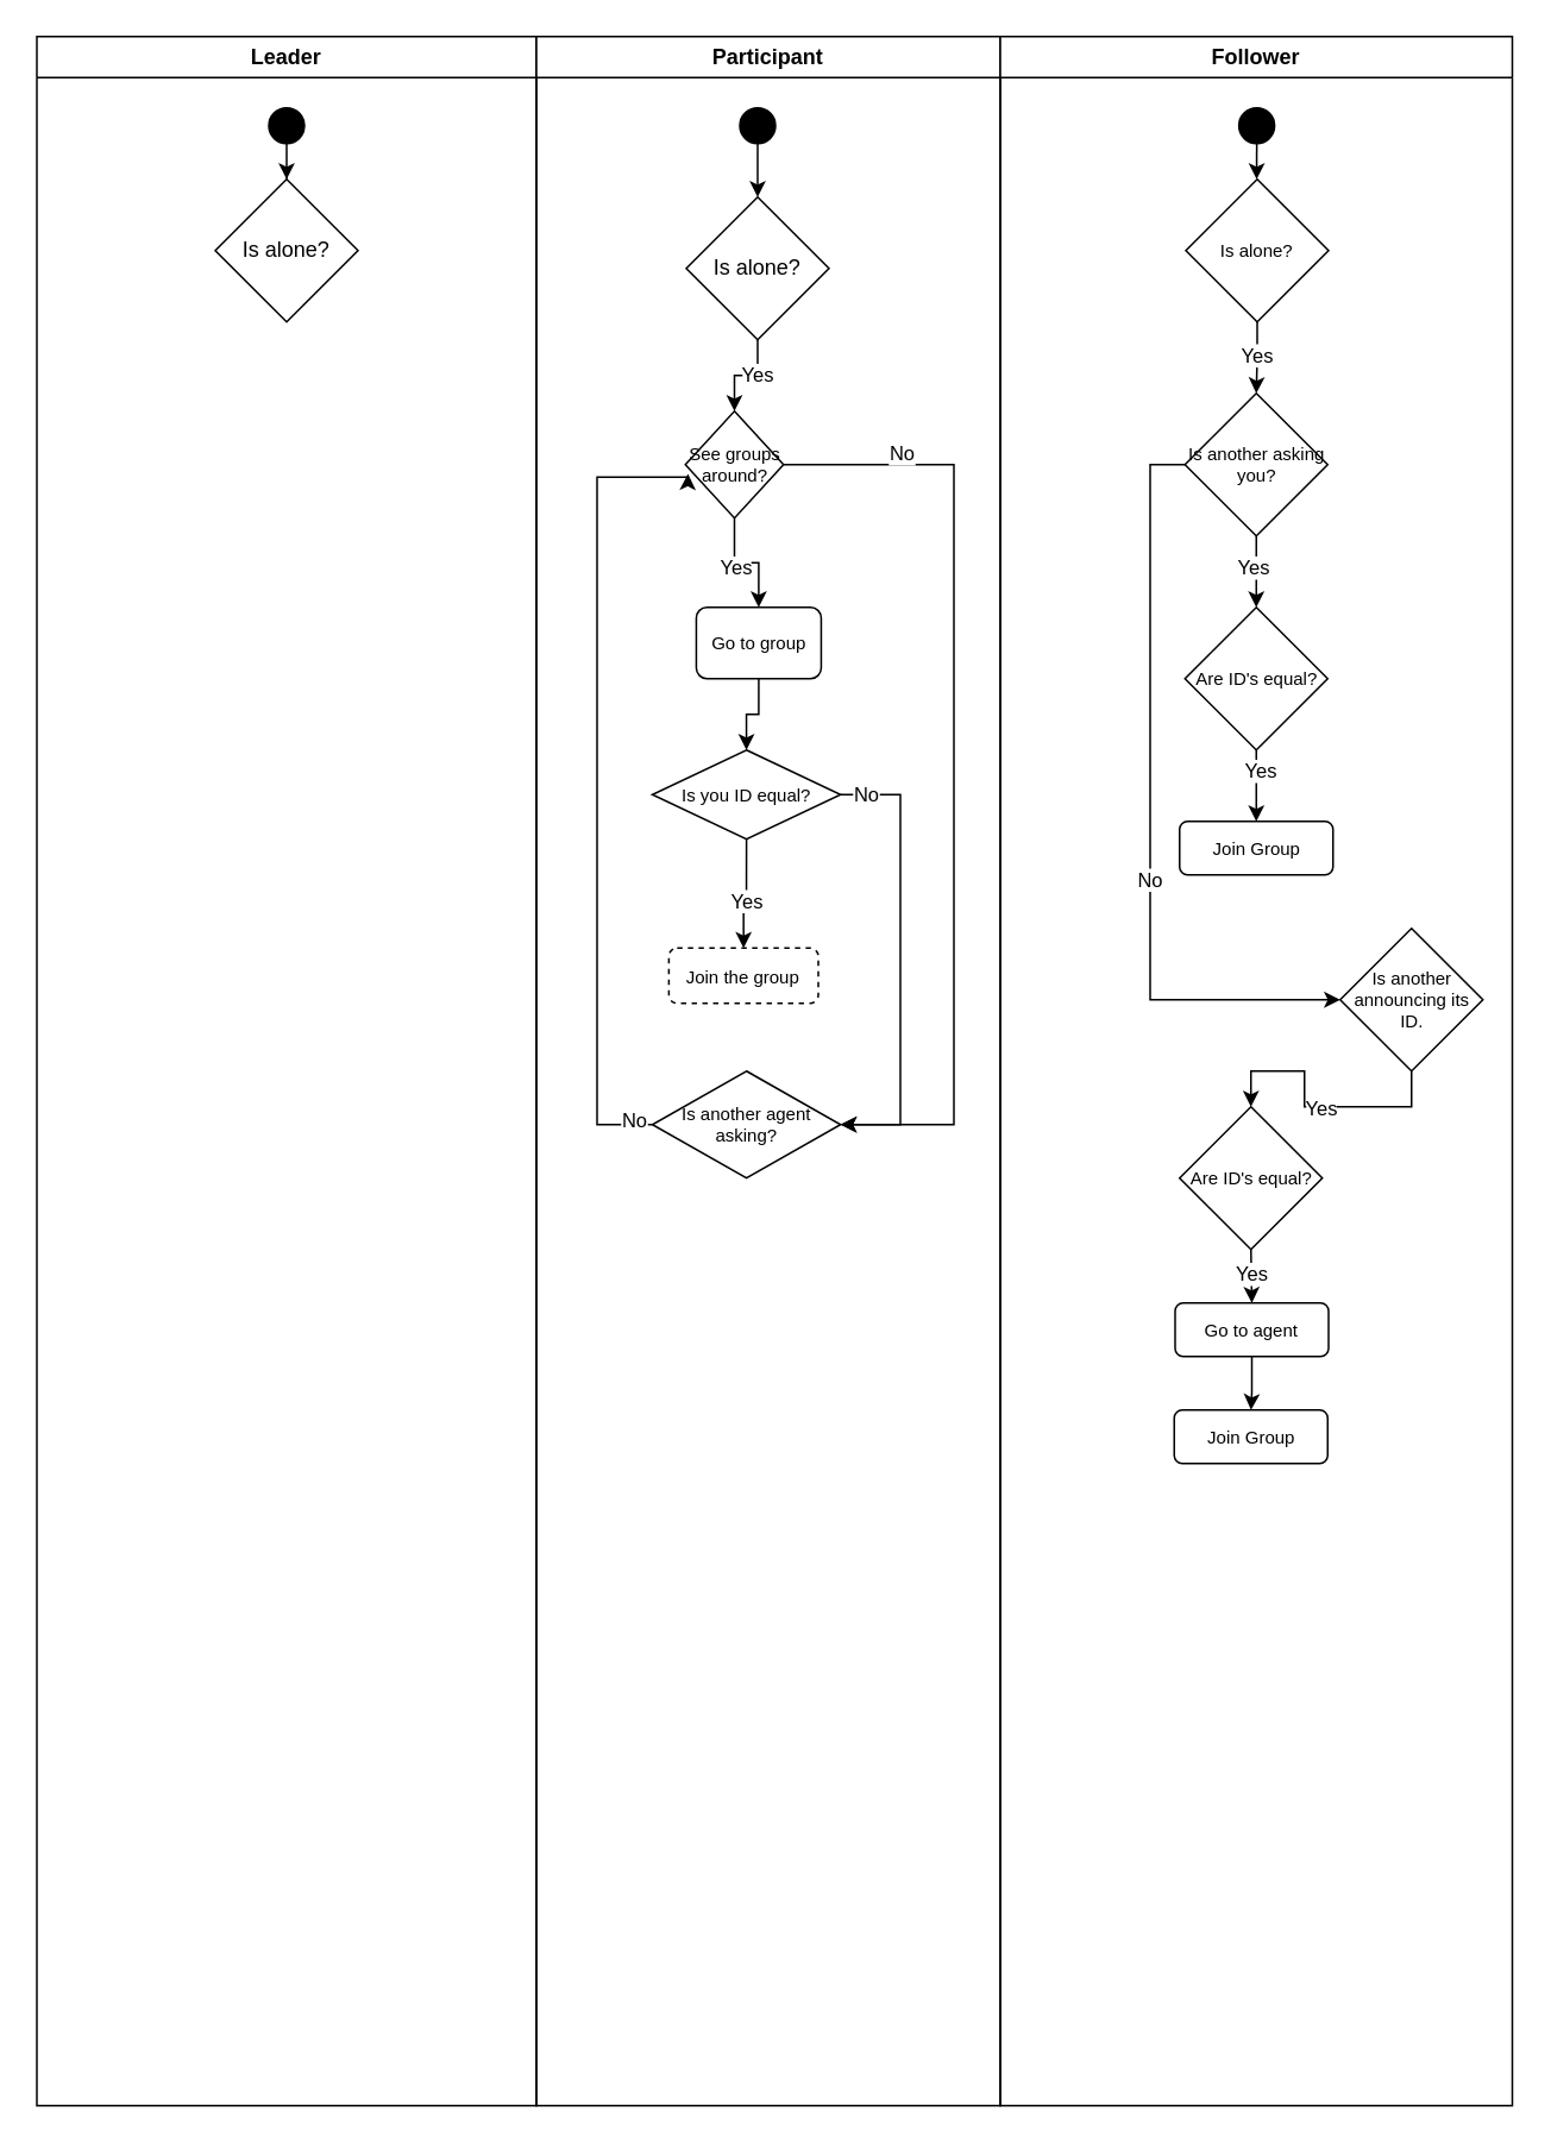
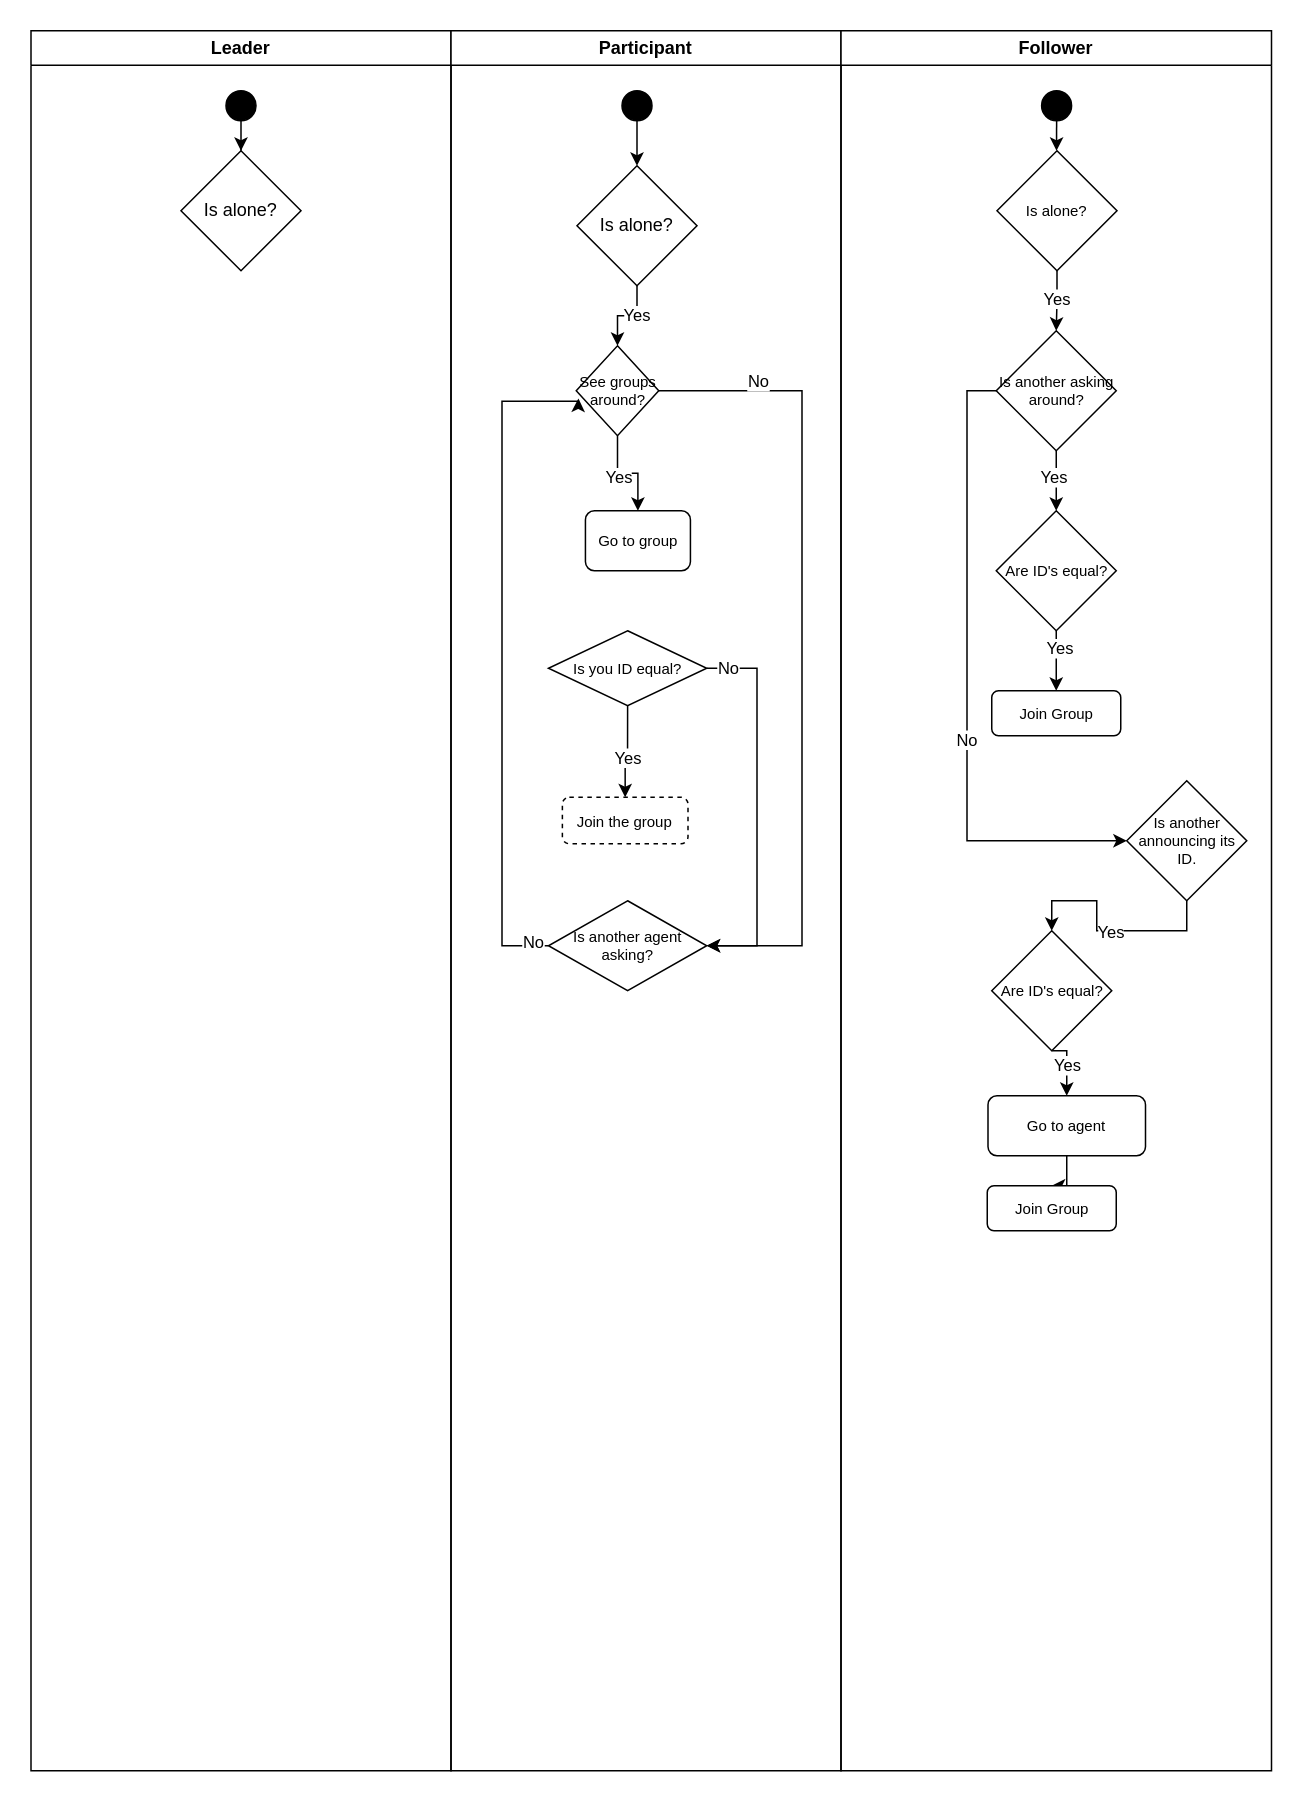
- <mxCell id="38" value="Is another asking you?" style="rhombus;whiteSpace=wrap;html=1;fontSize=10;" vertex="1" parent="28"><mxGeometry x="103.5" y="200" width="80" height="80" as="geometry" /></mxCell>
+ <mxCell id="38" value="Is another asking around?" style="rhombus;whiteSpace=wrap;html=1;fontSize=10;" vertex="1" parent="28"><mxGeometry x="103.5" y="200" width="80" height="80" as="geometry" /></mxCell>
- <mxCell id="17" style="edgeStyle=orthogonalEdgeStyle;rounded=0;orthogonalLoop=1;jettySize=auto;html=1;exitX=0.5;exitY=1;exitDx=0;exitDy=0;entryX=0.5;entryY=0;entryDx=0;entryDy=0;" edge="1" parent="6" source="13" target="16"><mxGeometry relative="1" as="geometry" /></mxCell>
- <mxCell id="50" value="Go to agent" style="rounded=1;whiteSpace=wrap;html=1;fontSize=10;" vertex="1" parent="28"><mxGeometry x="98" y="710" width="86" height="30" as="geometry" /></mxCell>
+ <mxCell id="50" value="Go to agent" style="rounded=1;whiteSpace=wrap;html=1;fontSize=10;" vertex="1" parent="28"><mxGeometry x="98" y="710" width="105" height="40" as="geometry" /></mxCell>
